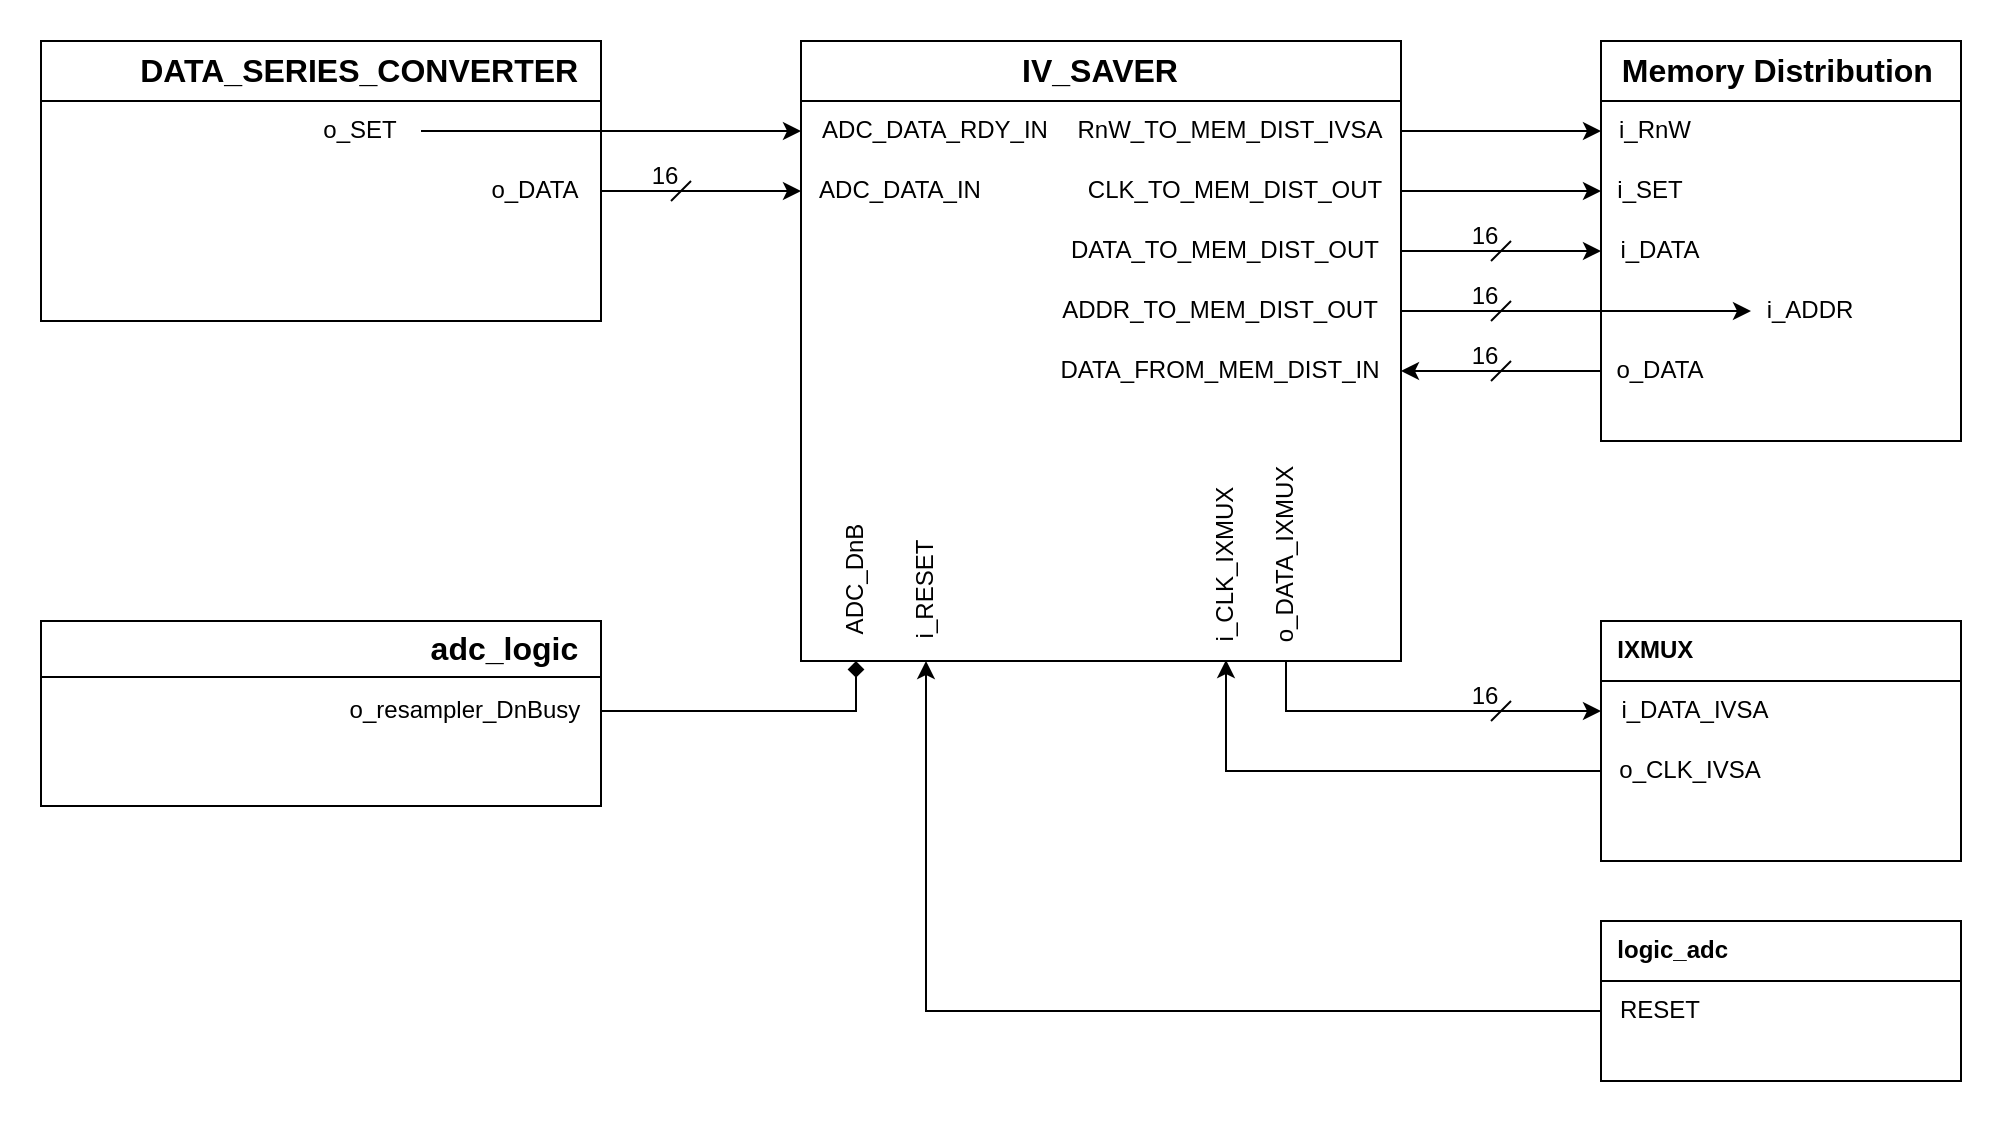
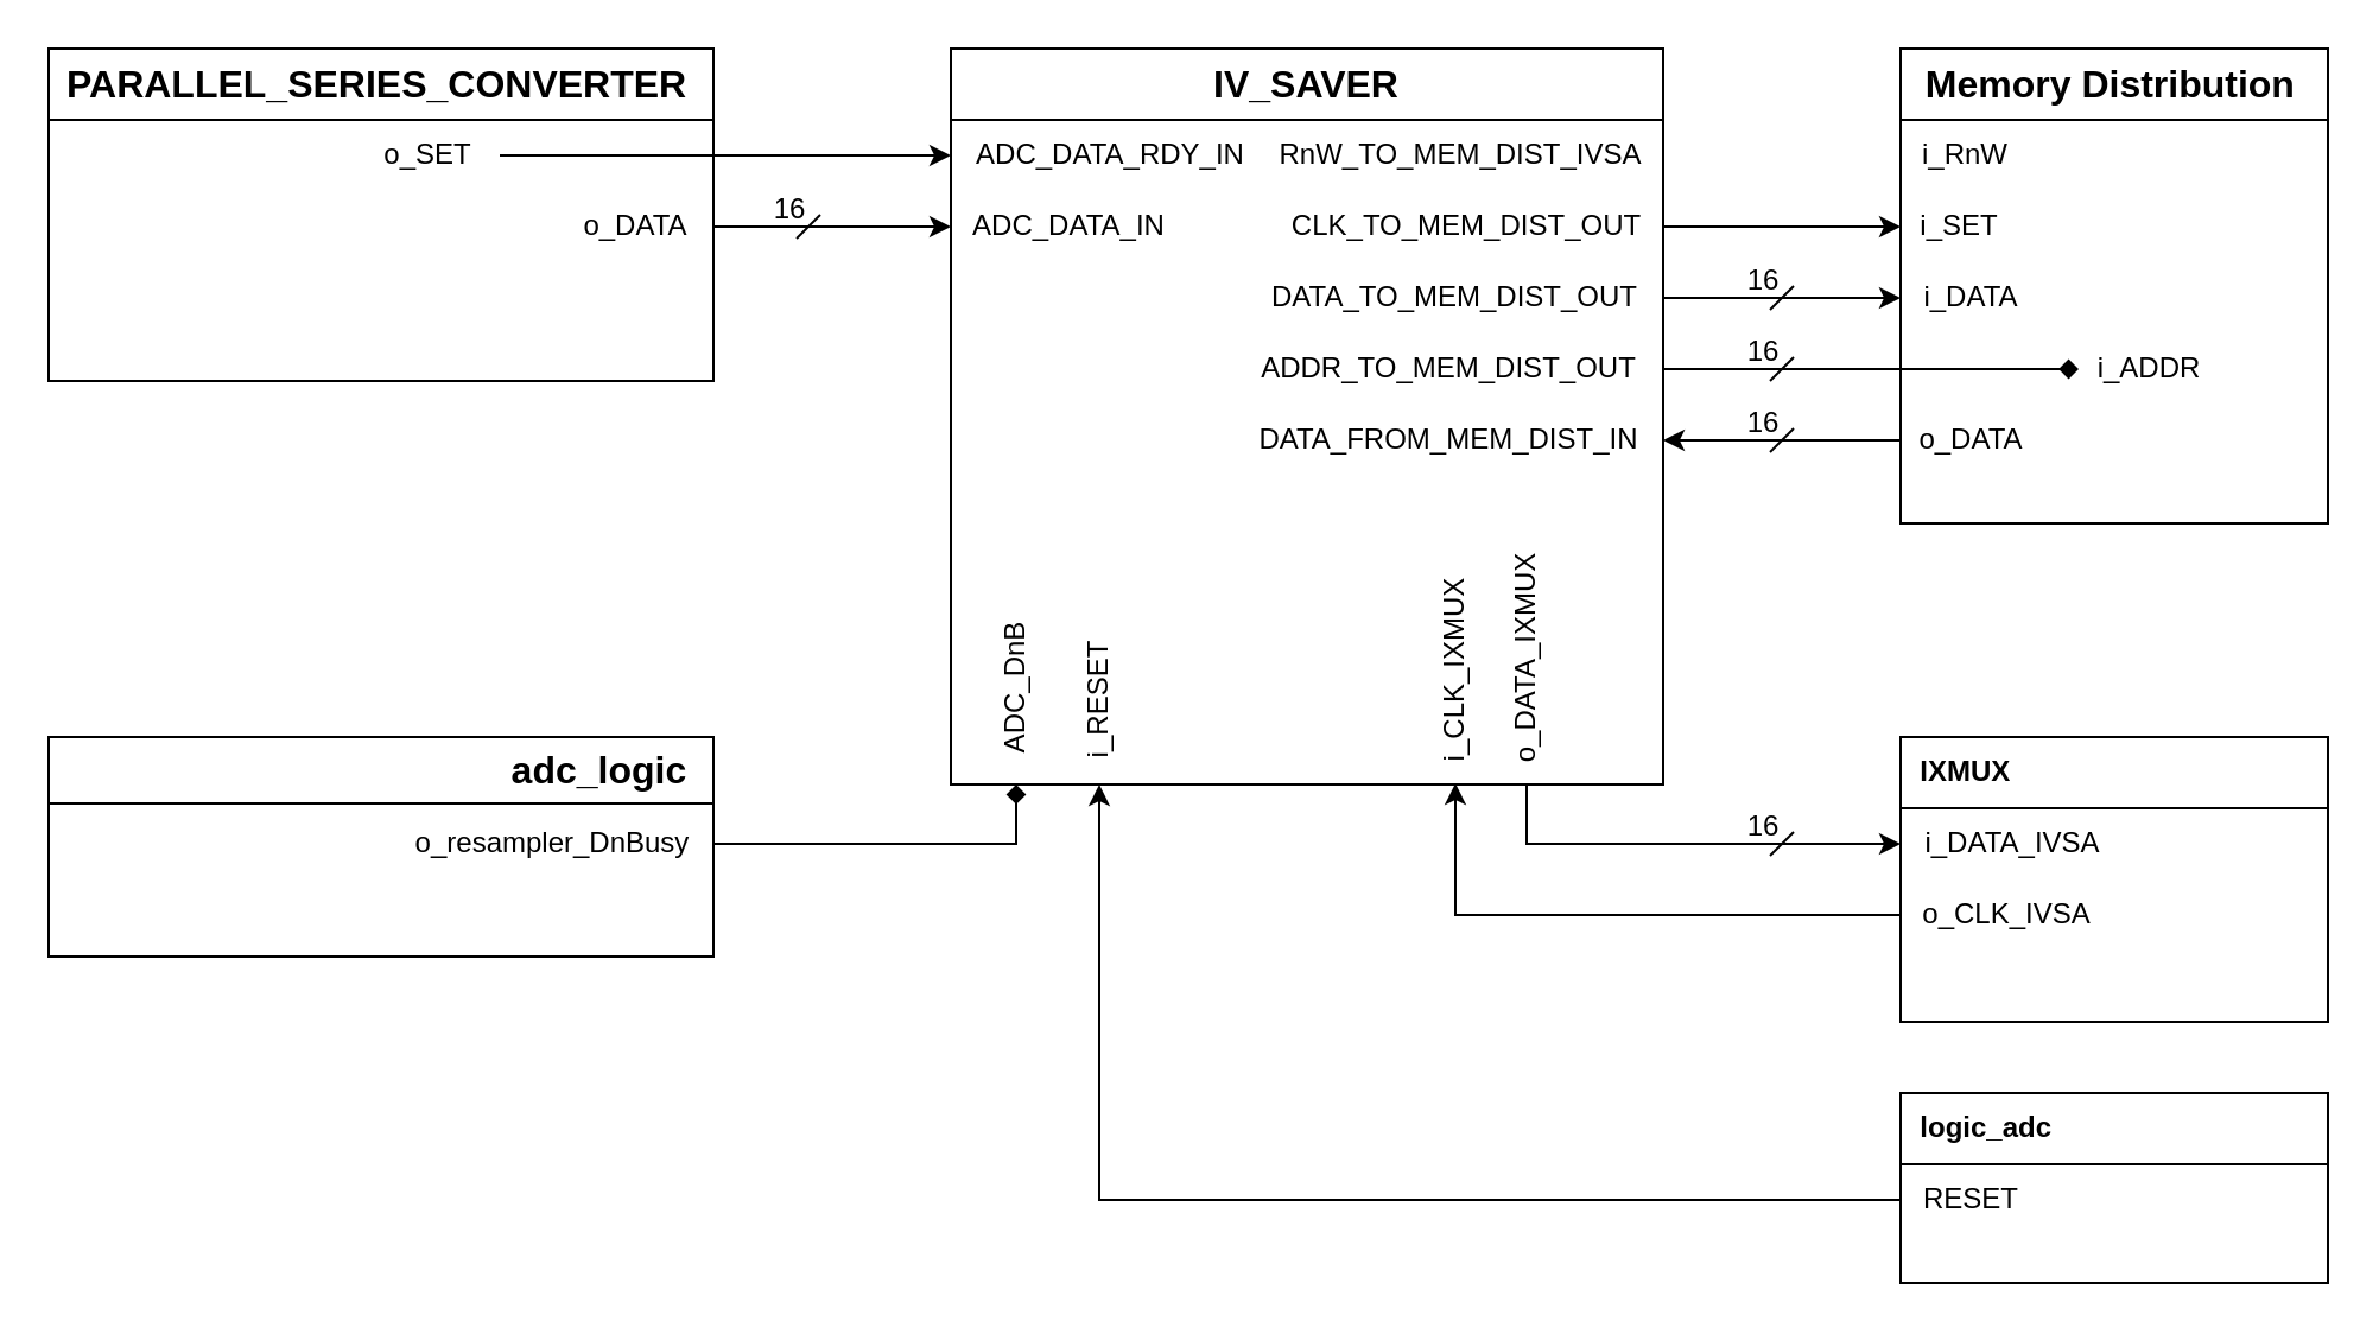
- <mxCell id="41" value="&lt;font style=&quot;font-size: 16px;&quot;&gt;DATA_SERIES_CONVERTER&amp;nbsp;&amp;nbsp;&lt;/font&gt;" style="swimlane;whiteSpace=wrap;html=1;startSize=30;align=right;" parent="1" vertex="1"><mxGeometry x="20" y="20" width="280" height="140" as="geometry" /></mxCell>
+ <mxCell id="41" value="&lt;font style=&quot;font-size: 16px;&quot;&gt;PARALLEL_SERIES_CONVERTER&amp;nbsp;&amp;nbsp;&lt;/font&gt;" style="swimlane;whiteSpace=wrap;html=1;startSize=30;align=right;" parent="1" vertex="1"><mxGeometry x="20" y="20" width="280" height="140" as="geometry" /></mxCell>
- <mxCell id="20" style="edgeStyle=orthogonalEdgeStyle;rounded=0;orthogonalLoop=1;jettySize=auto;html=1;" parent="1" source="12" target="18" edge="1"><mxGeometry relative="1" as="geometry" /></mxCell>
- <mxCell id="23" style="edgeStyle=orthogonalEdgeStyle;rounded=0;orthogonalLoop=1;jettySize=auto;html=1;" parent="1" source="11" target="16" edge="1"><mxGeometry relative="1" as="geometry" /></mxCell>
+ <mxCell id="23" style="edgeStyle=orthogonalEdgeStyle;rounded=0;orthogonalLoop=1;jettySize=auto;html=1;endArrow=diamond;" parent="1" source="11" target="16" edge="1"><mxGeometry relative="1" as="geometry" /></mxCell>
